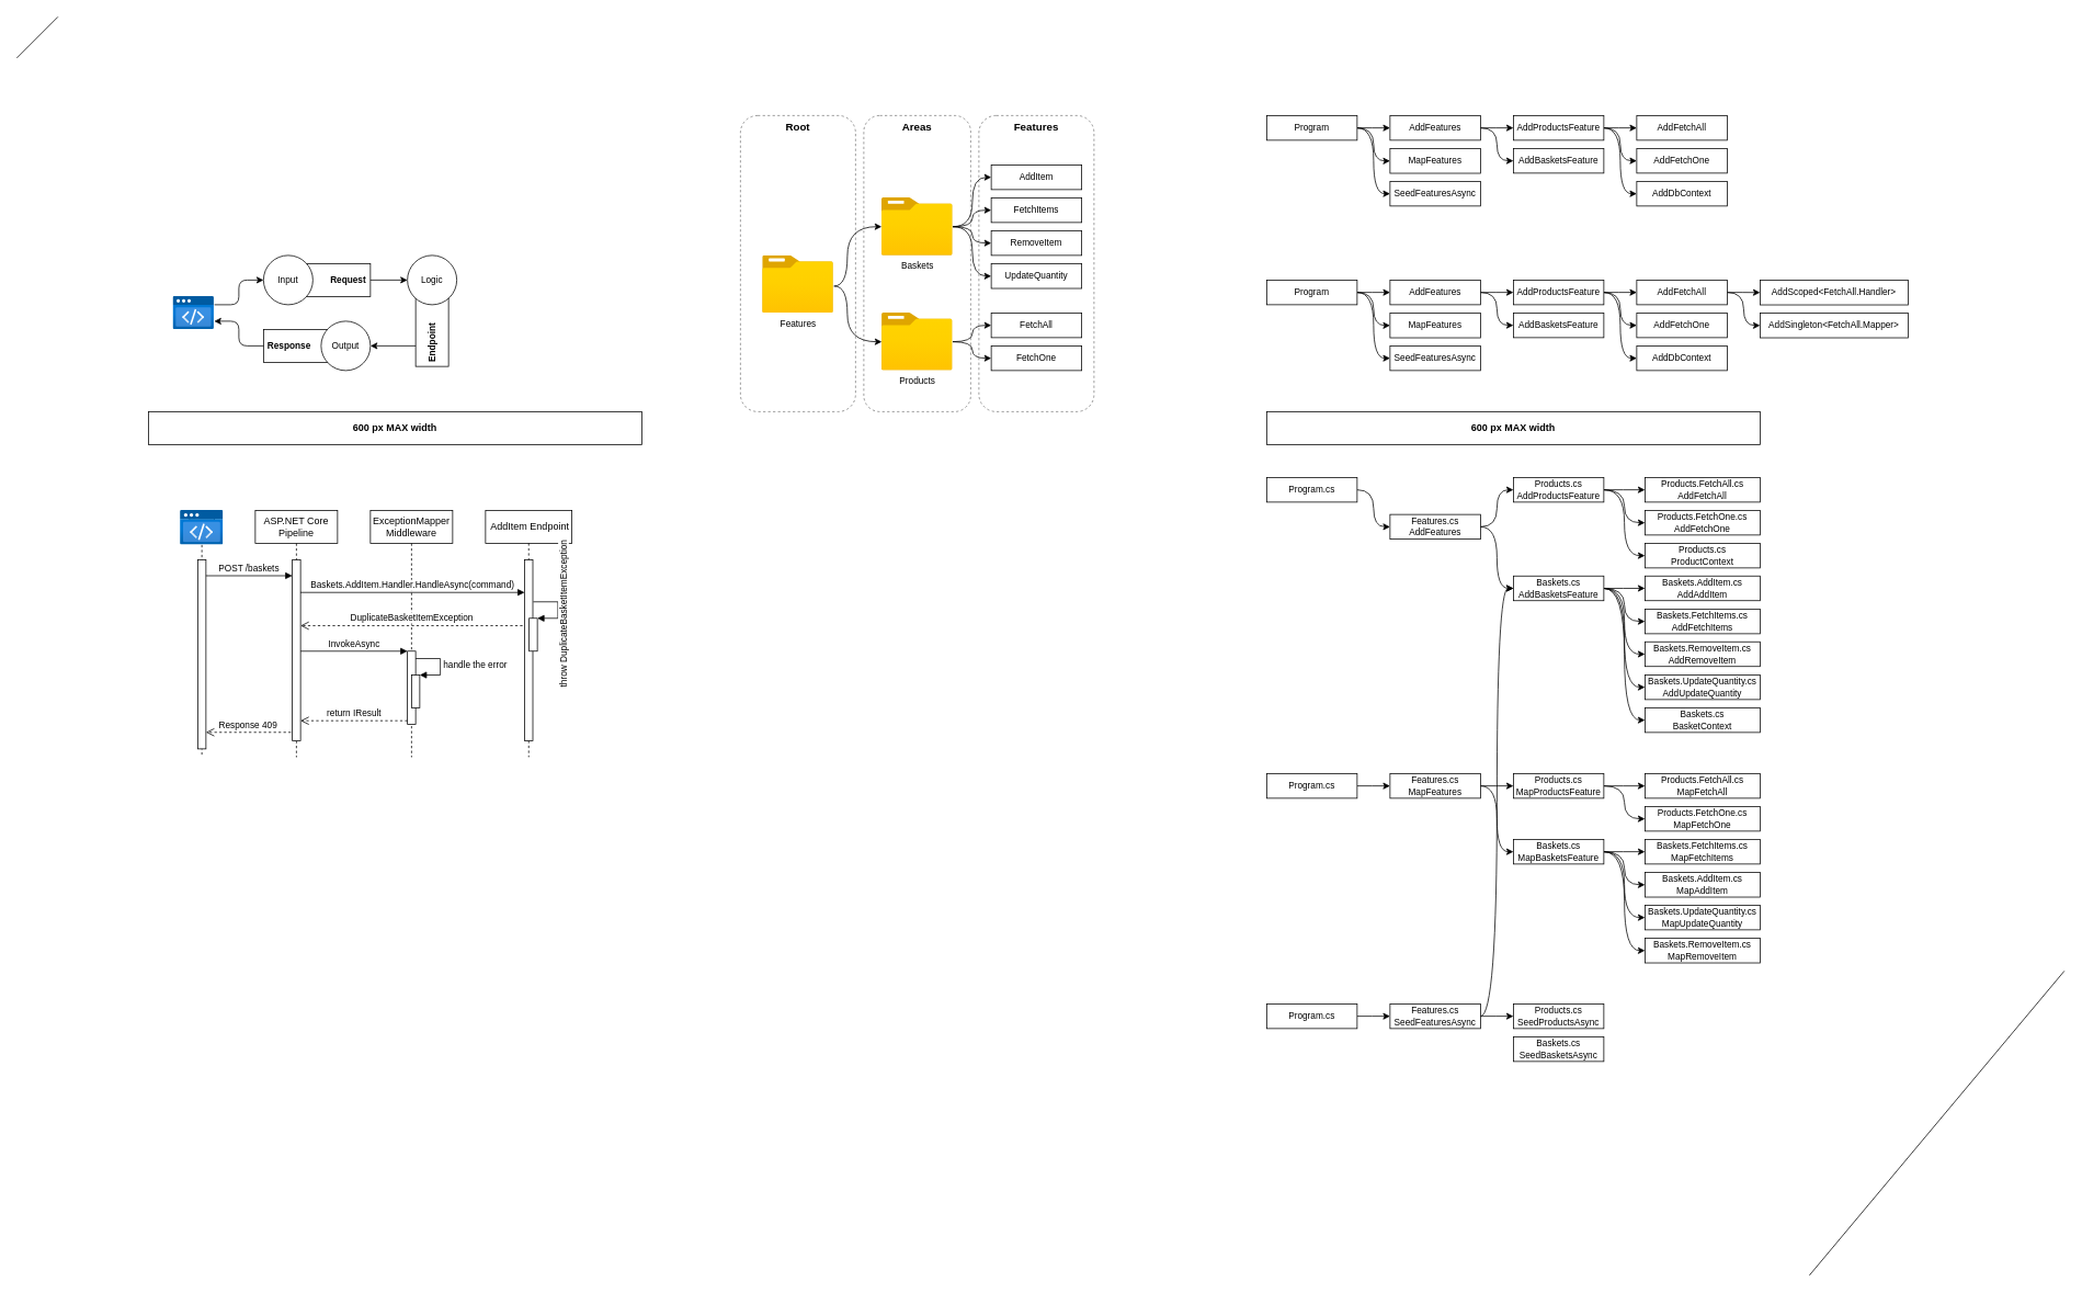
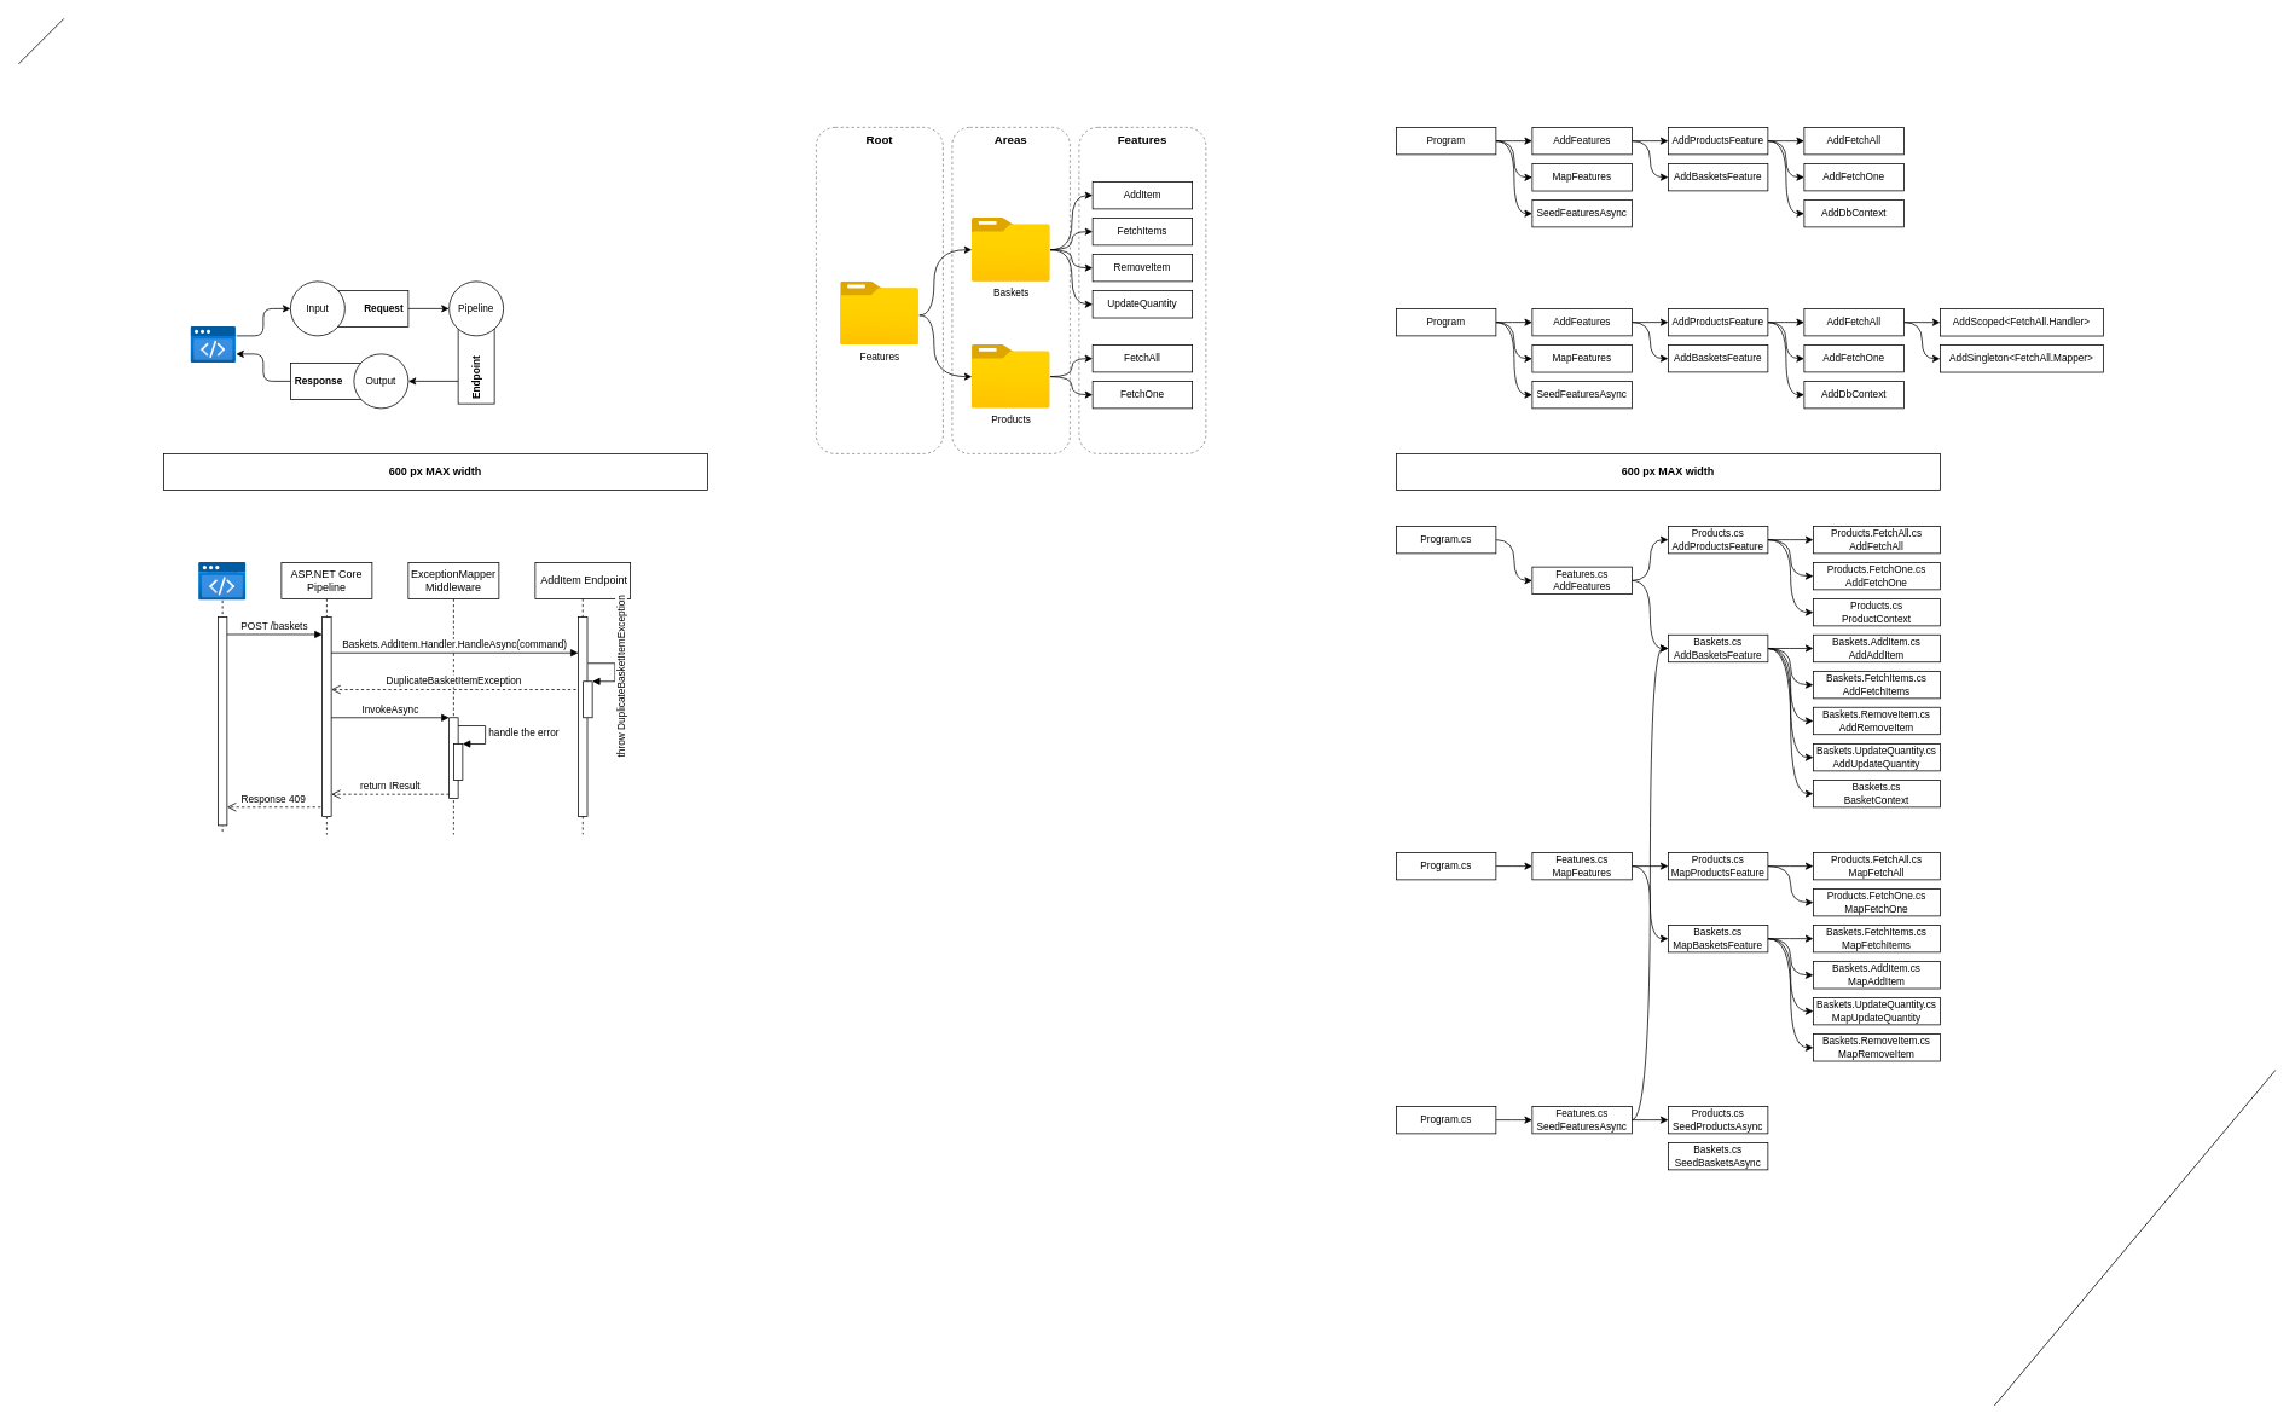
- <mxCell id="12" value="Logic" style="ellipse;whiteSpace=wrap;html=1;aspect=fixed;sketch=0;strokeColor=default;fillColor=default;fontSize=11;fontColor=default;align=center;rounded=0;shadow=0;fontStyle=0;glass=0;fillStyle=hachure;" vertex="1" parent="1"><mxGeometry x="495" y="310" width="60" height="60" as="geometry" /></mxCell>
+ <mxCell id="12" value="Pipeline" style="ellipse;whiteSpace=wrap;html=1;aspect=fixed;sketch=0;strokeColor=default;fillColor=default;fontSize=11;fontColor=default;align=center;rounded=0;shadow=0;fontStyle=0;glass=0;fillStyle=hachure;" vertex="1" parent="1"><mxGeometry x="495" y="310" width="60" height="60" as="geometry" /></mxCell>
